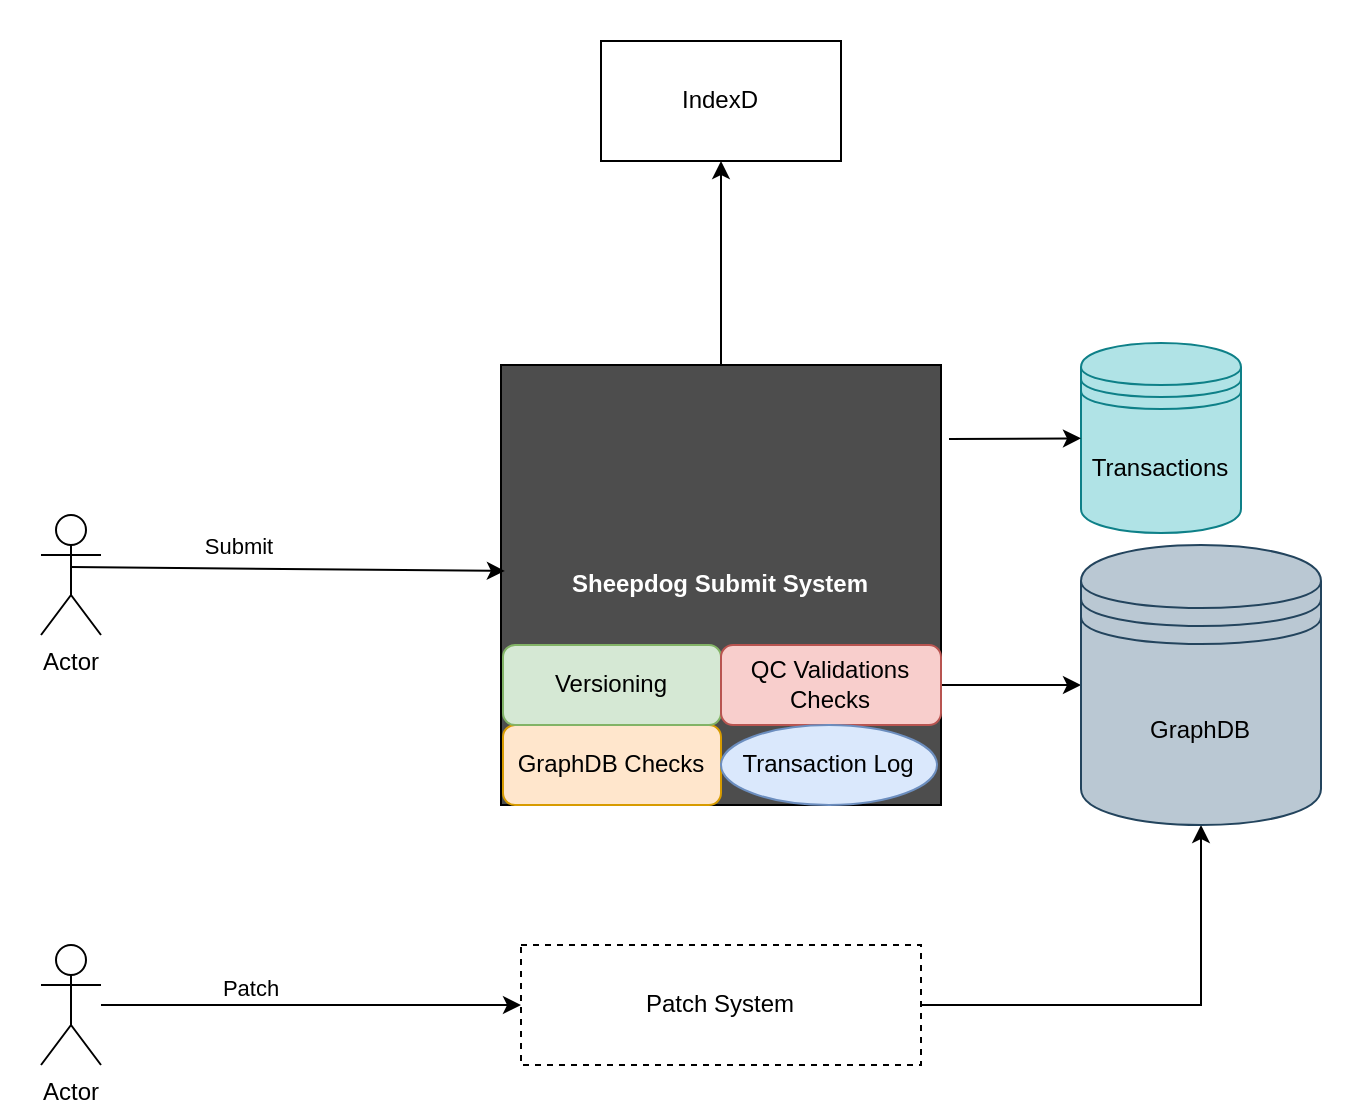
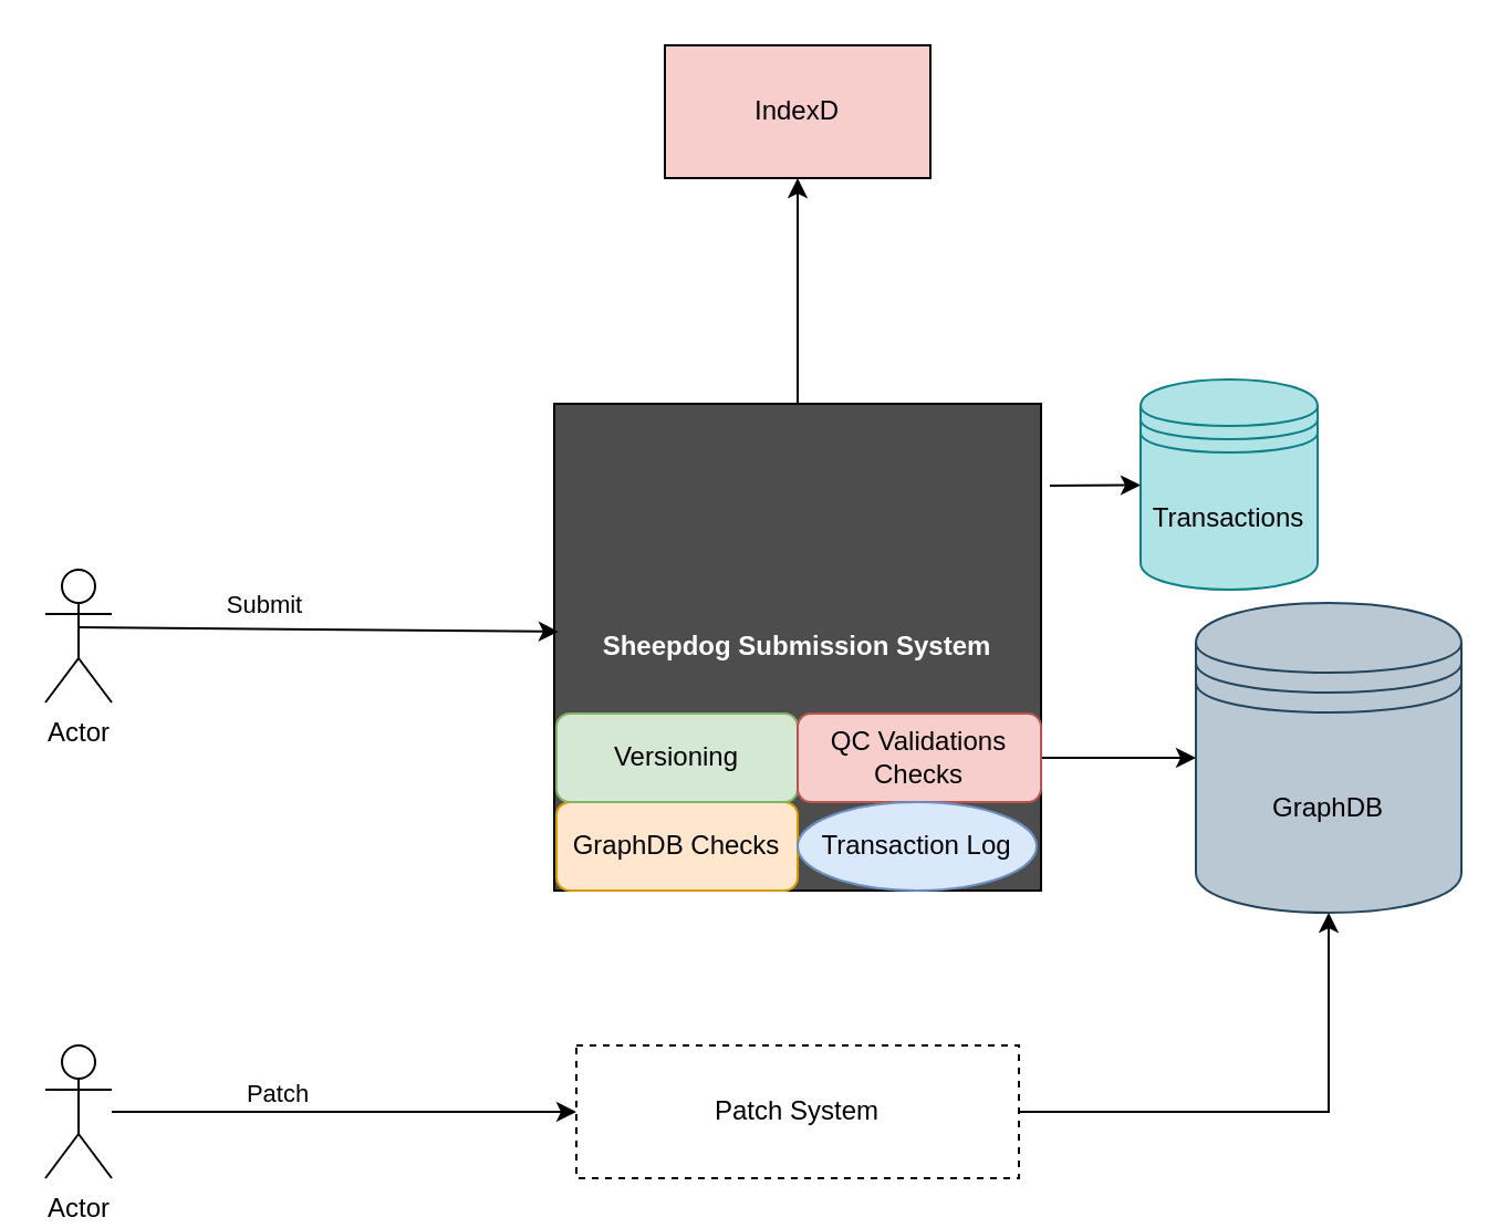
- <mxCell id="13" value="IndexD" style="whiteSpace=wrap;html=1;" vertex="1" parent="1"><mxGeometry x="300" y="20" width="120" height="60" as="geometry" /></mxCell>
+ <mxCell id="13" value="IndexD" style="whiteSpace=wrap;html=1;fillColor=#f8cecc;" vertex="1" parent="1"><mxGeometry x="300" y="20" width="120" height="60" as="geometry" /></mxCell>
- <mxCell id="15" value="Transactions" style="shape=datastore;whiteSpace=wrap;html=1;fillColor=#b0e3e6;strokeColor=#0e8088;" vertex="1" parent="1"><mxGeometry x="540" y="171" width="80" height="95" as="geometry" /></mxCell>
+ <mxCell id="15" value="Transactions" style="shape=datastore;whiteSpace=wrap;html=1;fillColor=#b0e3e6;strokeColor=#0e8088;" vertex="1" parent="1"><mxGeometry x="515" y="171" width="80" height="95" as="geometry" /></mxCell>
- <mxCell id="4" value="&lt;font color=&quot;#ffffff&quot;&gt;&lt;b&gt;Sheepdog Submit System&lt;/b&gt;&lt;/font&gt;" style="whiteSpace=wrap;html=1;aspect=fixed;fillColor=#4D4D4D;" vertex="1" parent="1"><mxGeometry x="250" y="182" width="220" height="220" as="geometry" /></mxCell>
+ <mxCell id="4" value="&lt;font color=&quot;#ffffff&quot;&gt;&lt;b&gt;Sheepdog Submission System&lt;/b&gt;&lt;/font&gt;" style="whiteSpace=wrap;html=1;aspect=fixed;fillColor=#4D4D4D;" vertex="1" parent="1"><mxGeometry x="250" y="182" width="220" height="220" as="geometry" /></mxCell>
